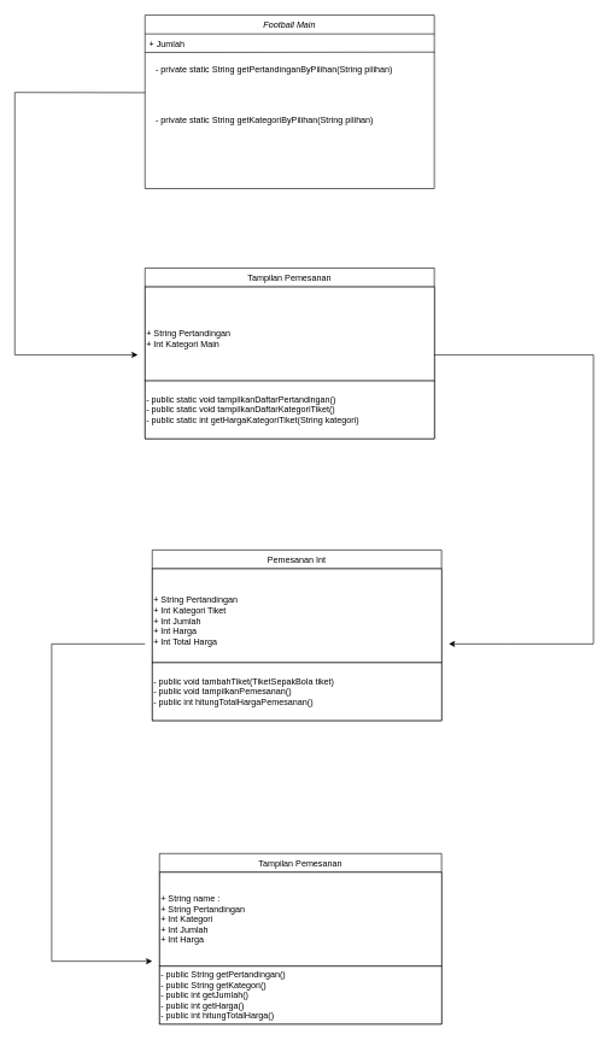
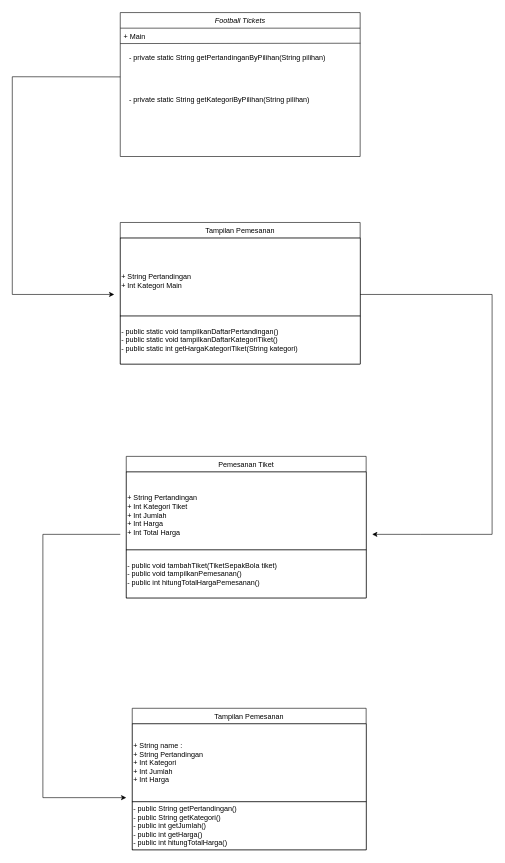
- <mxCell id="2" value="Football Main" style="swimlane;fontStyle=2;align=center;verticalAlign=top;childLayout=stackLayout;horizontal=1;startSize=26;horizontalStack=0;resizeParent=1;resizeLast=0;collapsible=1;marginBottom=0;rounded=0;shadow=0;strokeWidth=1;" parent="1" vertex="1"><mxGeometry x="200" y="20" width="400" height="240" as="geometry"><mxRectangle x="230" y="140" width="160" height="26" as="alternateBounds" /></mxGeometry></mxCell>
+ <mxCell id="2" value="Football Tickets" style="swimlane;fontStyle=2;align=center;verticalAlign=top;childLayout=stackLayout;horizontal=1;startSize=26;horizontalStack=0;resizeParent=1;resizeLast=0;collapsible=1;marginBottom=0;rounded=0;shadow=0;strokeWidth=1;" parent="1" vertex="1"><mxGeometry x="200" y="20" width="400" height="240" as="geometry"><mxRectangle x="230" y="140" width="160" height="26" as="alternateBounds" /></mxGeometry></mxCell>
- <mxCell id="3" value="+ Jumlah" style="text;align=left;verticalAlign=top;spacingLeft=4;spacingRight=4;overflow=hidden;rotatable=0;points=[[0,0.5],[1,0.5]];portConstraint=eastwest;" parent="2" vertex="1"><mxGeometry y="26" width="400" height="26" as="geometry" /></mxCell>
+ <mxCell id="3" value="+ Main" style="text;align=left;verticalAlign=top;spacingLeft=4;spacingRight=4;overflow=hidden;rotatable=0;points=[[0,0.5],[1,0.5]];portConstraint=eastwest;" parent="2" vertex="1"><mxGeometry y="26" width="400" height="26" as="geometry" /></mxCell>
- <mxCell id="6" value="Pemesanan Int" style="swimlane;fontStyle=0;align=center;verticalAlign=top;childLayout=stackLayout;horizontal=1;startSize=26;horizontalStack=0;resizeParent=1;resizeLast=0;collapsible=1;marginBottom=0;rounded=0;shadow=0;strokeWidth=1;" parent="1" vertex="1"><mxGeometry x="210" y="760" width="400" height="236" as="geometry"><mxRectangle x="550" y="140" width="160" height="26" as="alternateBounds" /></mxGeometry></mxCell>
+ <mxCell id="6" value="Pemesanan Tiket" style="swimlane;fontStyle=0;align=center;verticalAlign=top;childLayout=stackLayout;horizontal=1;startSize=26;horizontalStack=0;resizeParent=1;resizeLast=0;collapsible=1;marginBottom=0;rounded=0;shadow=0;strokeWidth=1;" parent="1" vertex="1"><mxGeometry x="210" y="760" width="400" height="236" as="geometry"><mxRectangle x="550" y="140" width="160" height="26" as="alternateBounds" /></mxGeometry></mxCell>
